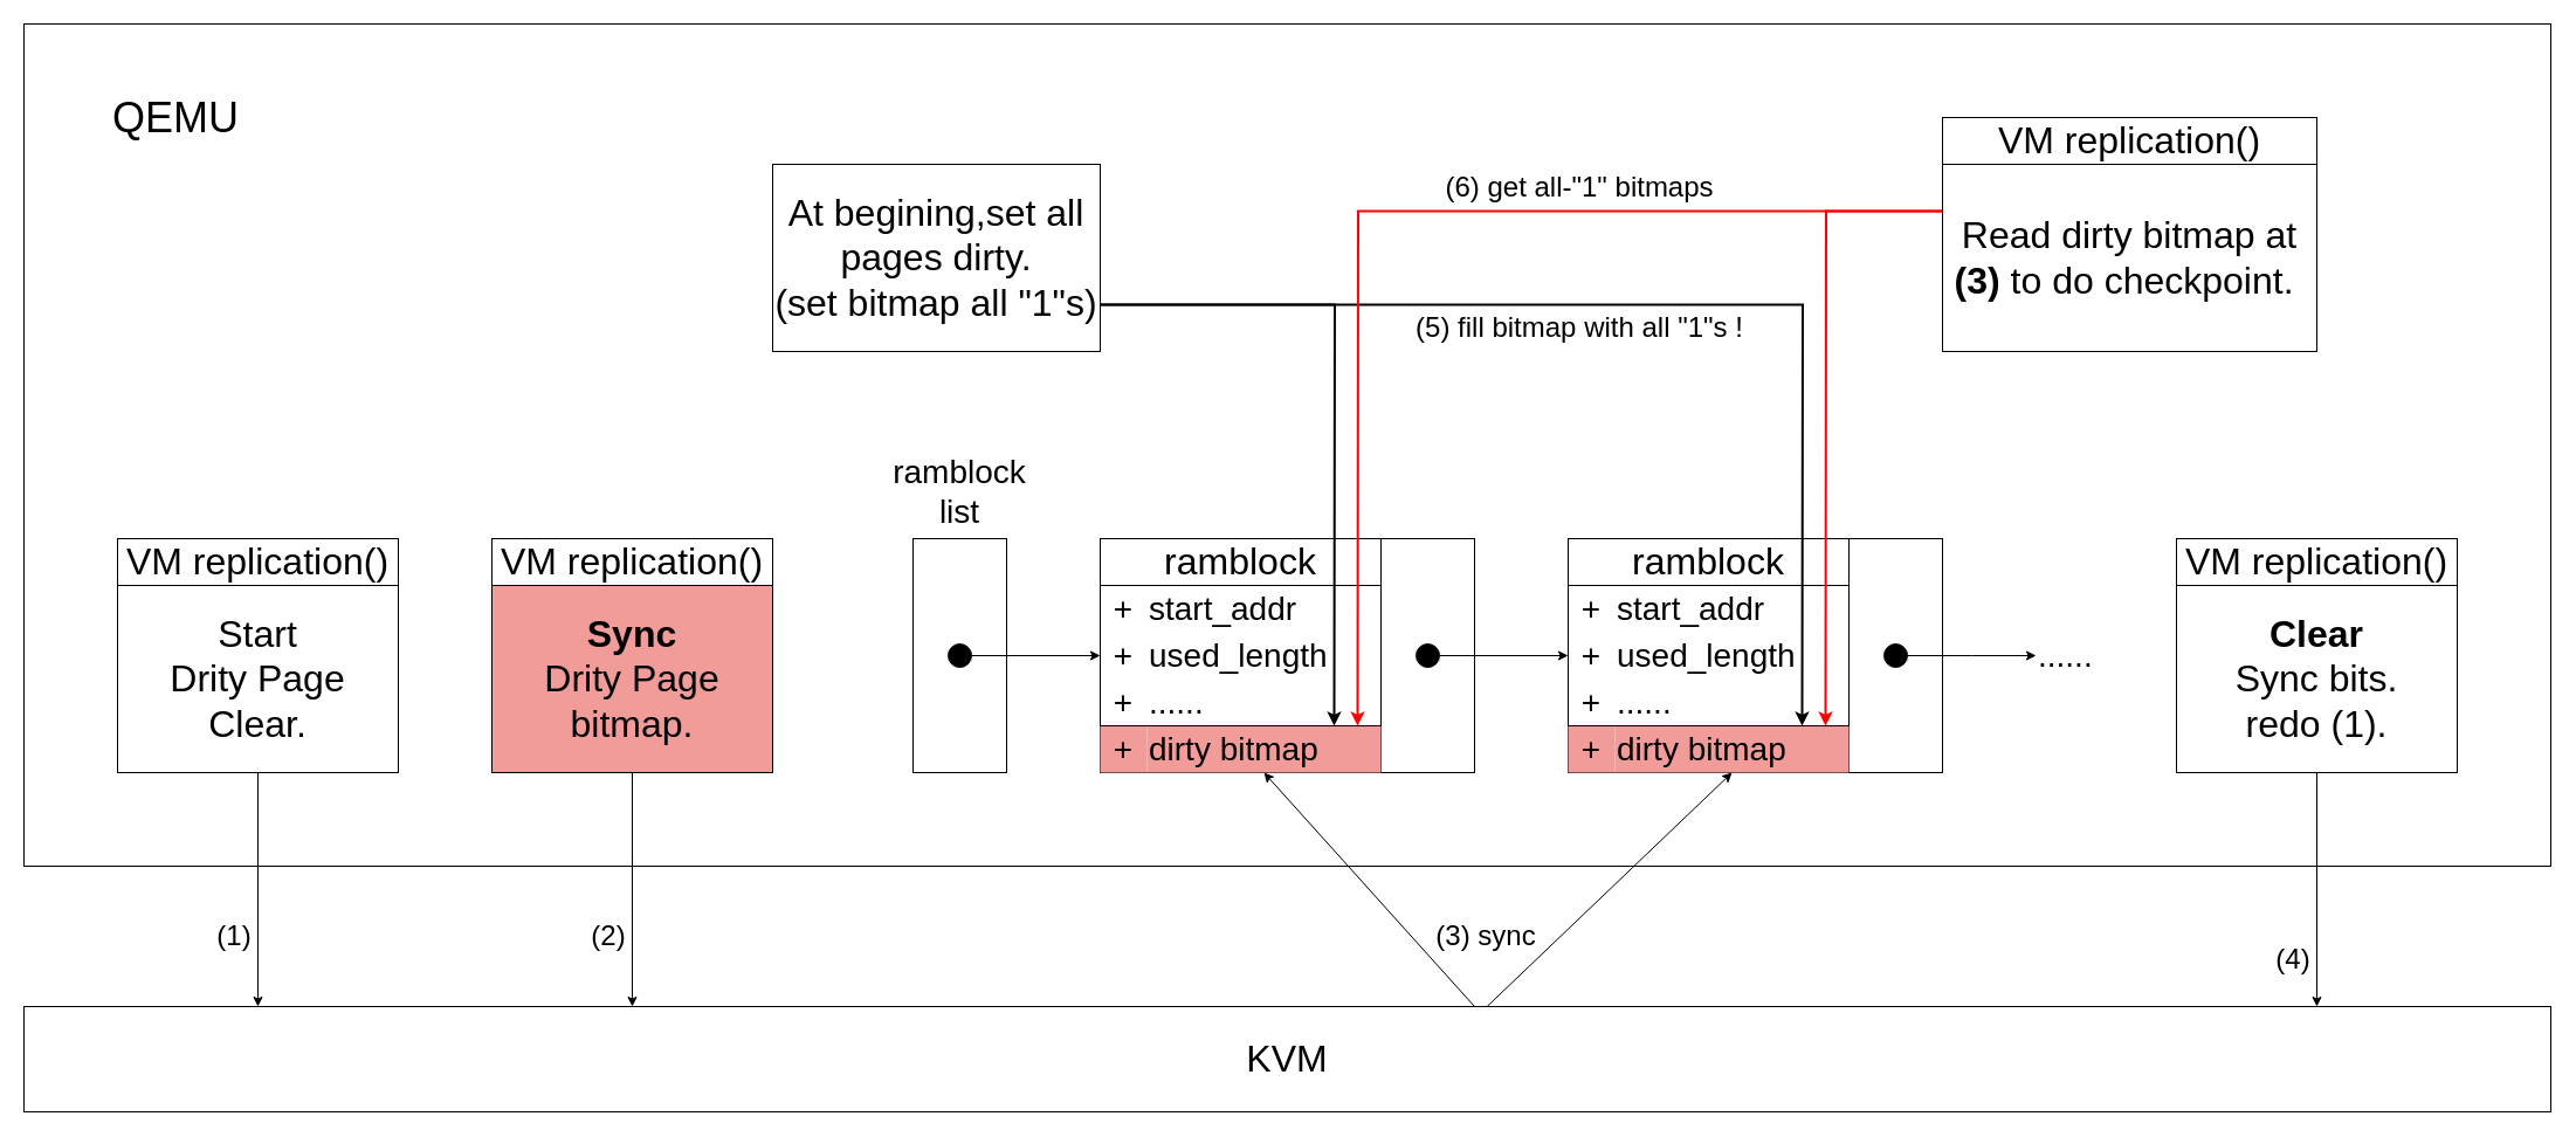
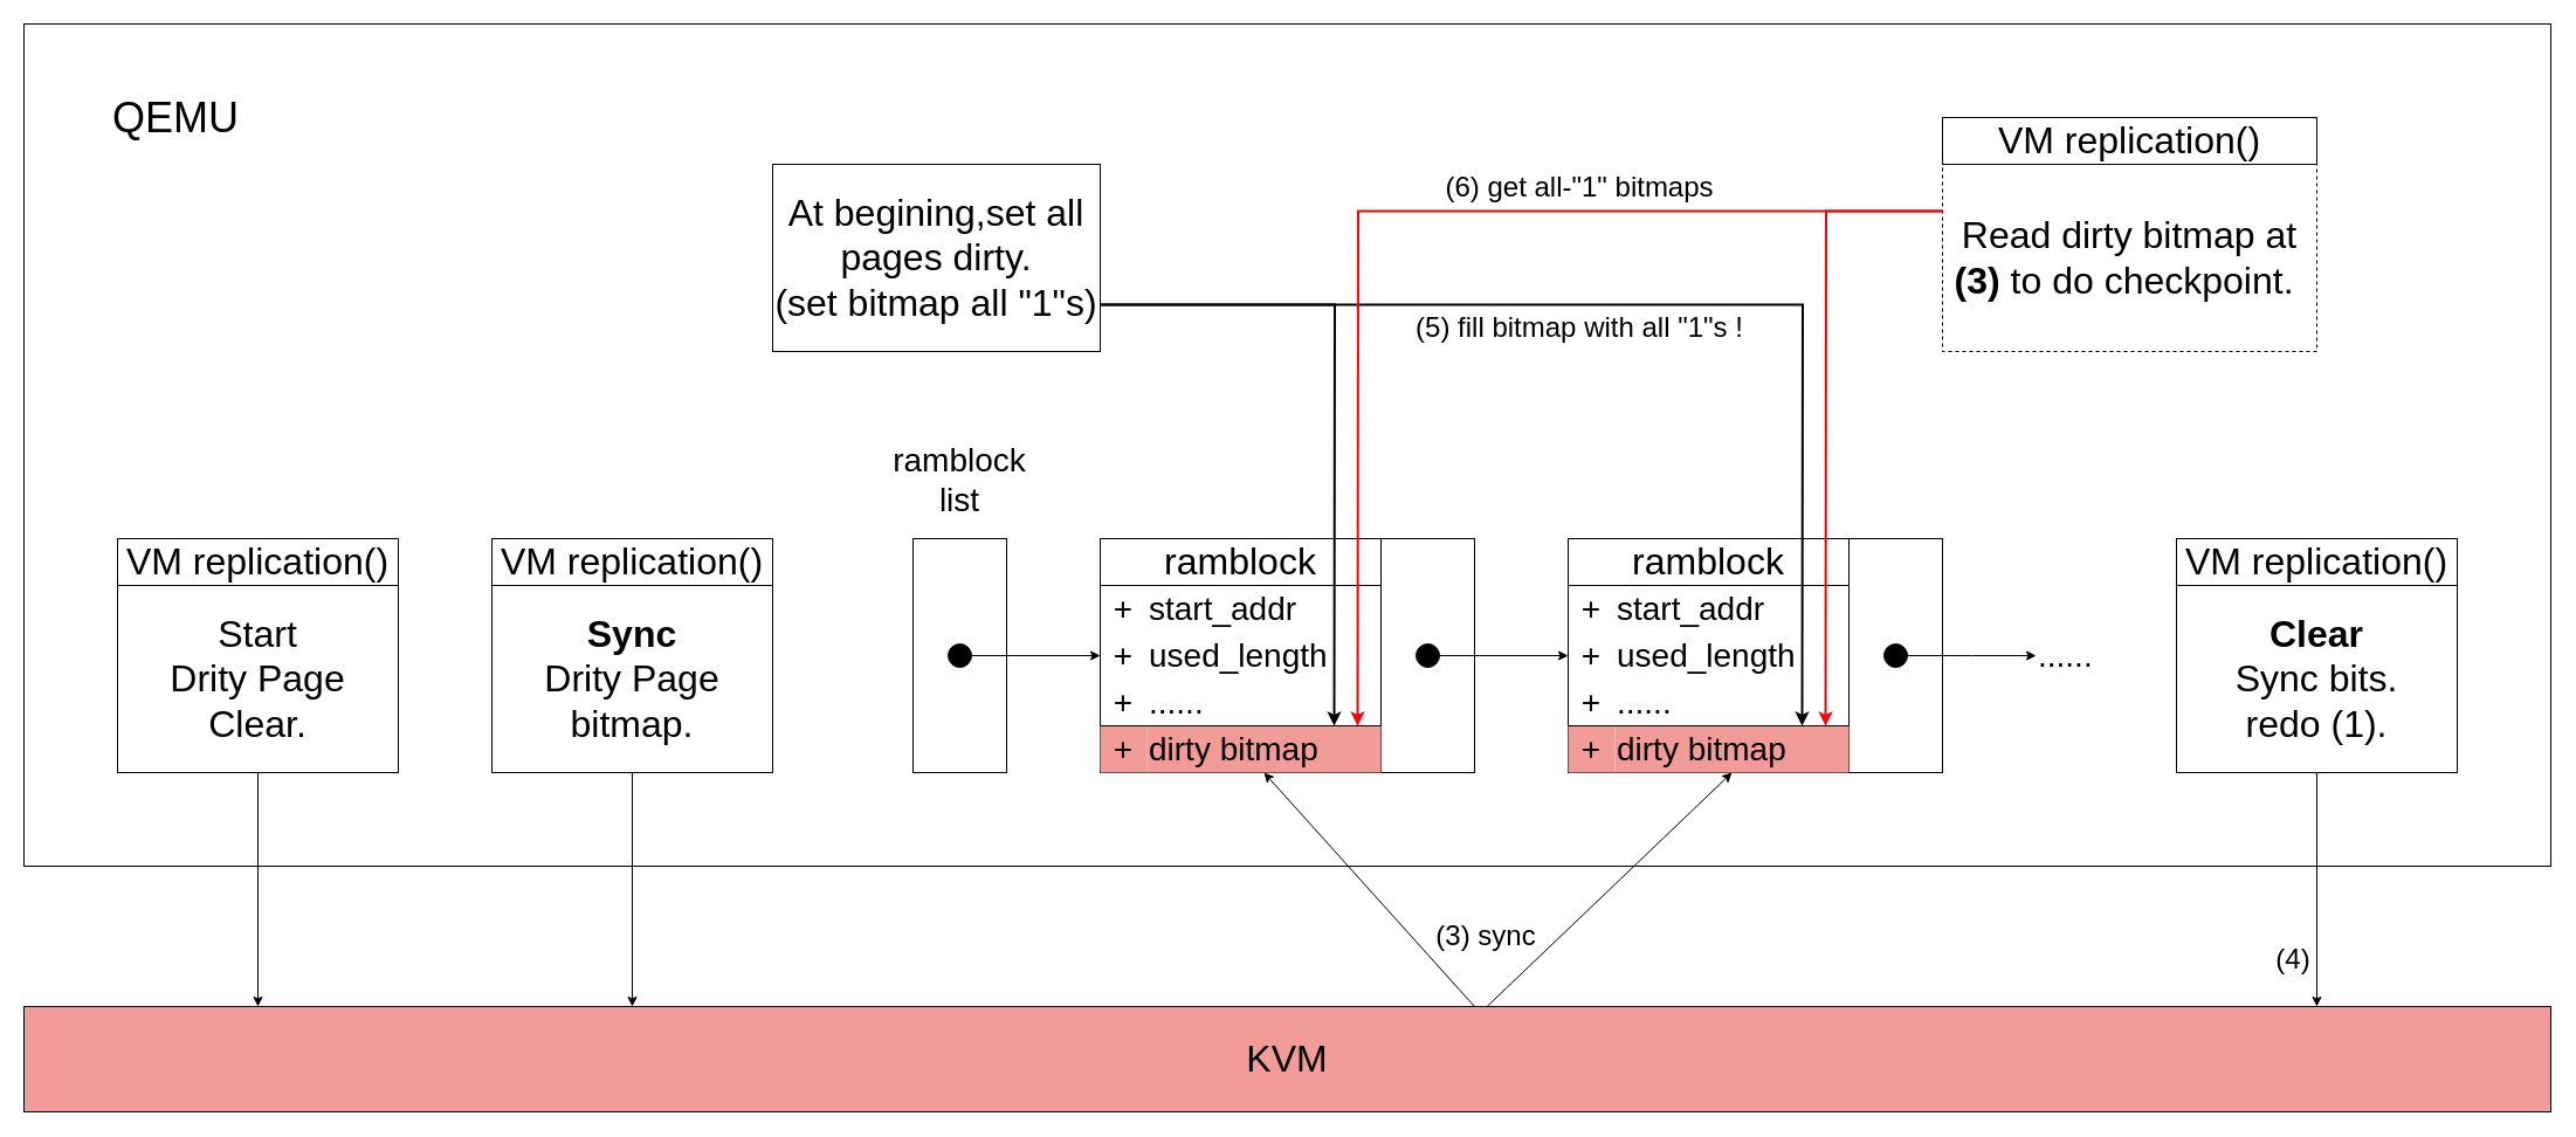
- <mxCell id="56" value="&lt;font style=&quot;font-size: 32px;&quot;&gt;Read dirty bitmap at &lt;b&gt;(3)&lt;/b&gt; to do checkpoint.&amp;nbsp;&lt;br&gt;&lt;/font&gt;" style="rounded=0;whiteSpace=wrap;html=1;" vertex="1" parent="1"><mxGeometry x="1660" y="140" width="320" height="160" as="geometry" /></mxCell>
+ <mxCell id="56" value="&lt;font style=&quot;font-size: 32px;&quot;&gt;Read dirty bitmap at &lt;b&gt;(3)&lt;/b&gt; to do checkpoint.&amp;nbsp;&lt;br&gt;&lt;/font&gt;" style="rounded=0;whiteSpace=wrap;html=1;dashed=1;" vertex="1" parent="1"><mxGeometry x="1660" y="140" width="320" height="160" as="geometry" /></mxCell>
- <mxCell id="28" value="&lt;div style=&quot;&quot;&gt;&lt;span style=&quot;font-size: 28px; background-color: initial;&quot;&gt;ramblock&lt;/span&gt;&lt;/div&gt;&lt;span style=&quot;background-color: initial;&quot;&gt;&lt;div style=&quot;&quot;&gt;&lt;span style=&quot;font-size: 28px; background-color: initial;&quot;&gt;list&lt;/span&gt;&lt;/div&gt;&lt;/span&gt;" style="text;html=1;strokeColor=none;fillColor=none;align=center;verticalAlign=middle;whiteSpace=wrap;rounded=0;" vertex="1" parent="1"><mxGeometry y="380" width="160" height="80" as="geometry" x="740" /></mxCell>
+ <mxCell id="28" value="&lt;div style=&quot;&quot;&gt;&lt;span style=&quot;font-size: 28px; background-color: initial;&quot;&gt;ramblock&lt;/span&gt;&lt;/div&gt;&lt;span style=&quot;background-color: initial;&quot;&gt;&lt;div style=&quot;&quot;&gt;&lt;span style=&quot;font-size: 28px; background-color: initial;&quot;&gt;list&lt;/span&gt;&lt;/div&gt;&lt;/span&gt;" style="text;html=1;strokeColor=none;fillColor=none;align=center;verticalAlign=middle;whiteSpace=wrap;rounded=0;" vertex="1" parent="1"><mxGeometry x="740" y="370" width="160" height="80" as="geometry" /></mxCell>
- <mxCell id="34" value="&lt;font style=&quot;font-size: 32px;&quot;&gt;&lt;b&gt;Sync&lt;/b&gt;&lt;br&gt;Drity Page&lt;br&gt;bitmap.&lt;br&gt;&lt;/font&gt;" style="rounded=0;whiteSpace=wrap;html=1;fillColor=#f19c99;" vertex="1" parent="1"><mxGeometry x="420" y="500" width="240" height="160" as="geometry" /></mxCell>
+ <mxCell id="34" value="&lt;font style=&quot;font-size: 32px;&quot;&gt;&lt;b&gt;Sync&lt;/b&gt;&lt;br&gt;Drity Page&lt;br&gt;bitmap.&lt;br&gt;&lt;/font&gt;" style="rounded=0;whiteSpace=wrap;html=1;" vertex="1" parent="1"><mxGeometry x="420" y="500" width="240" height="160" as="geometry" /></mxCell>
- <mxCell id="40" value="&lt;font style=&quot;font-size: 24px;&quot;&gt;(1)&lt;/font&gt;" style="text;html=1;strokeColor=none;fillColor=none;align=center;verticalAlign=middle;whiteSpace=wrap;rounded=0;" vertex="1" parent="1"><mxGeometry x="180" y="780" width="40" height="40" as="geometry" /></mxCell>
- <mxCell id="37" value="&lt;font style=&quot;font-size: 24px;&quot;&gt;(2)&lt;/font&gt;" style="text;html=1;strokeColor=none;fillColor=none;align=center;verticalAlign=middle;whiteSpace=wrap;rounded=0;" vertex="1" parent="1"><mxGeometry x="500" y="780" width="40" height="40" as="geometry" /></mxCell>
- <mxCell id="35" value="&lt;font style=&quot;font-size: 32px;&quot;&gt;KVM&lt;/font&gt;" style="rounded=0;whiteSpace=wrap;html=1;" vertex="1" parent="1"><mxGeometry x="20" y="860" width="2160" height="90" as="geometry" /></mxCell>
+ <mxCell id="35" value="&lt;font style=&quot;font-size: 32px;&quot;&gt;KVM&lt;/font&gt;" style="rounded=0;whiteSpace=wrap;html=1;fillColor=#f19c99;" vertex="1" parent="1"><mxGeometry x="20" y="860" width="2160" height="90" as="geometry" /></mxCell>
